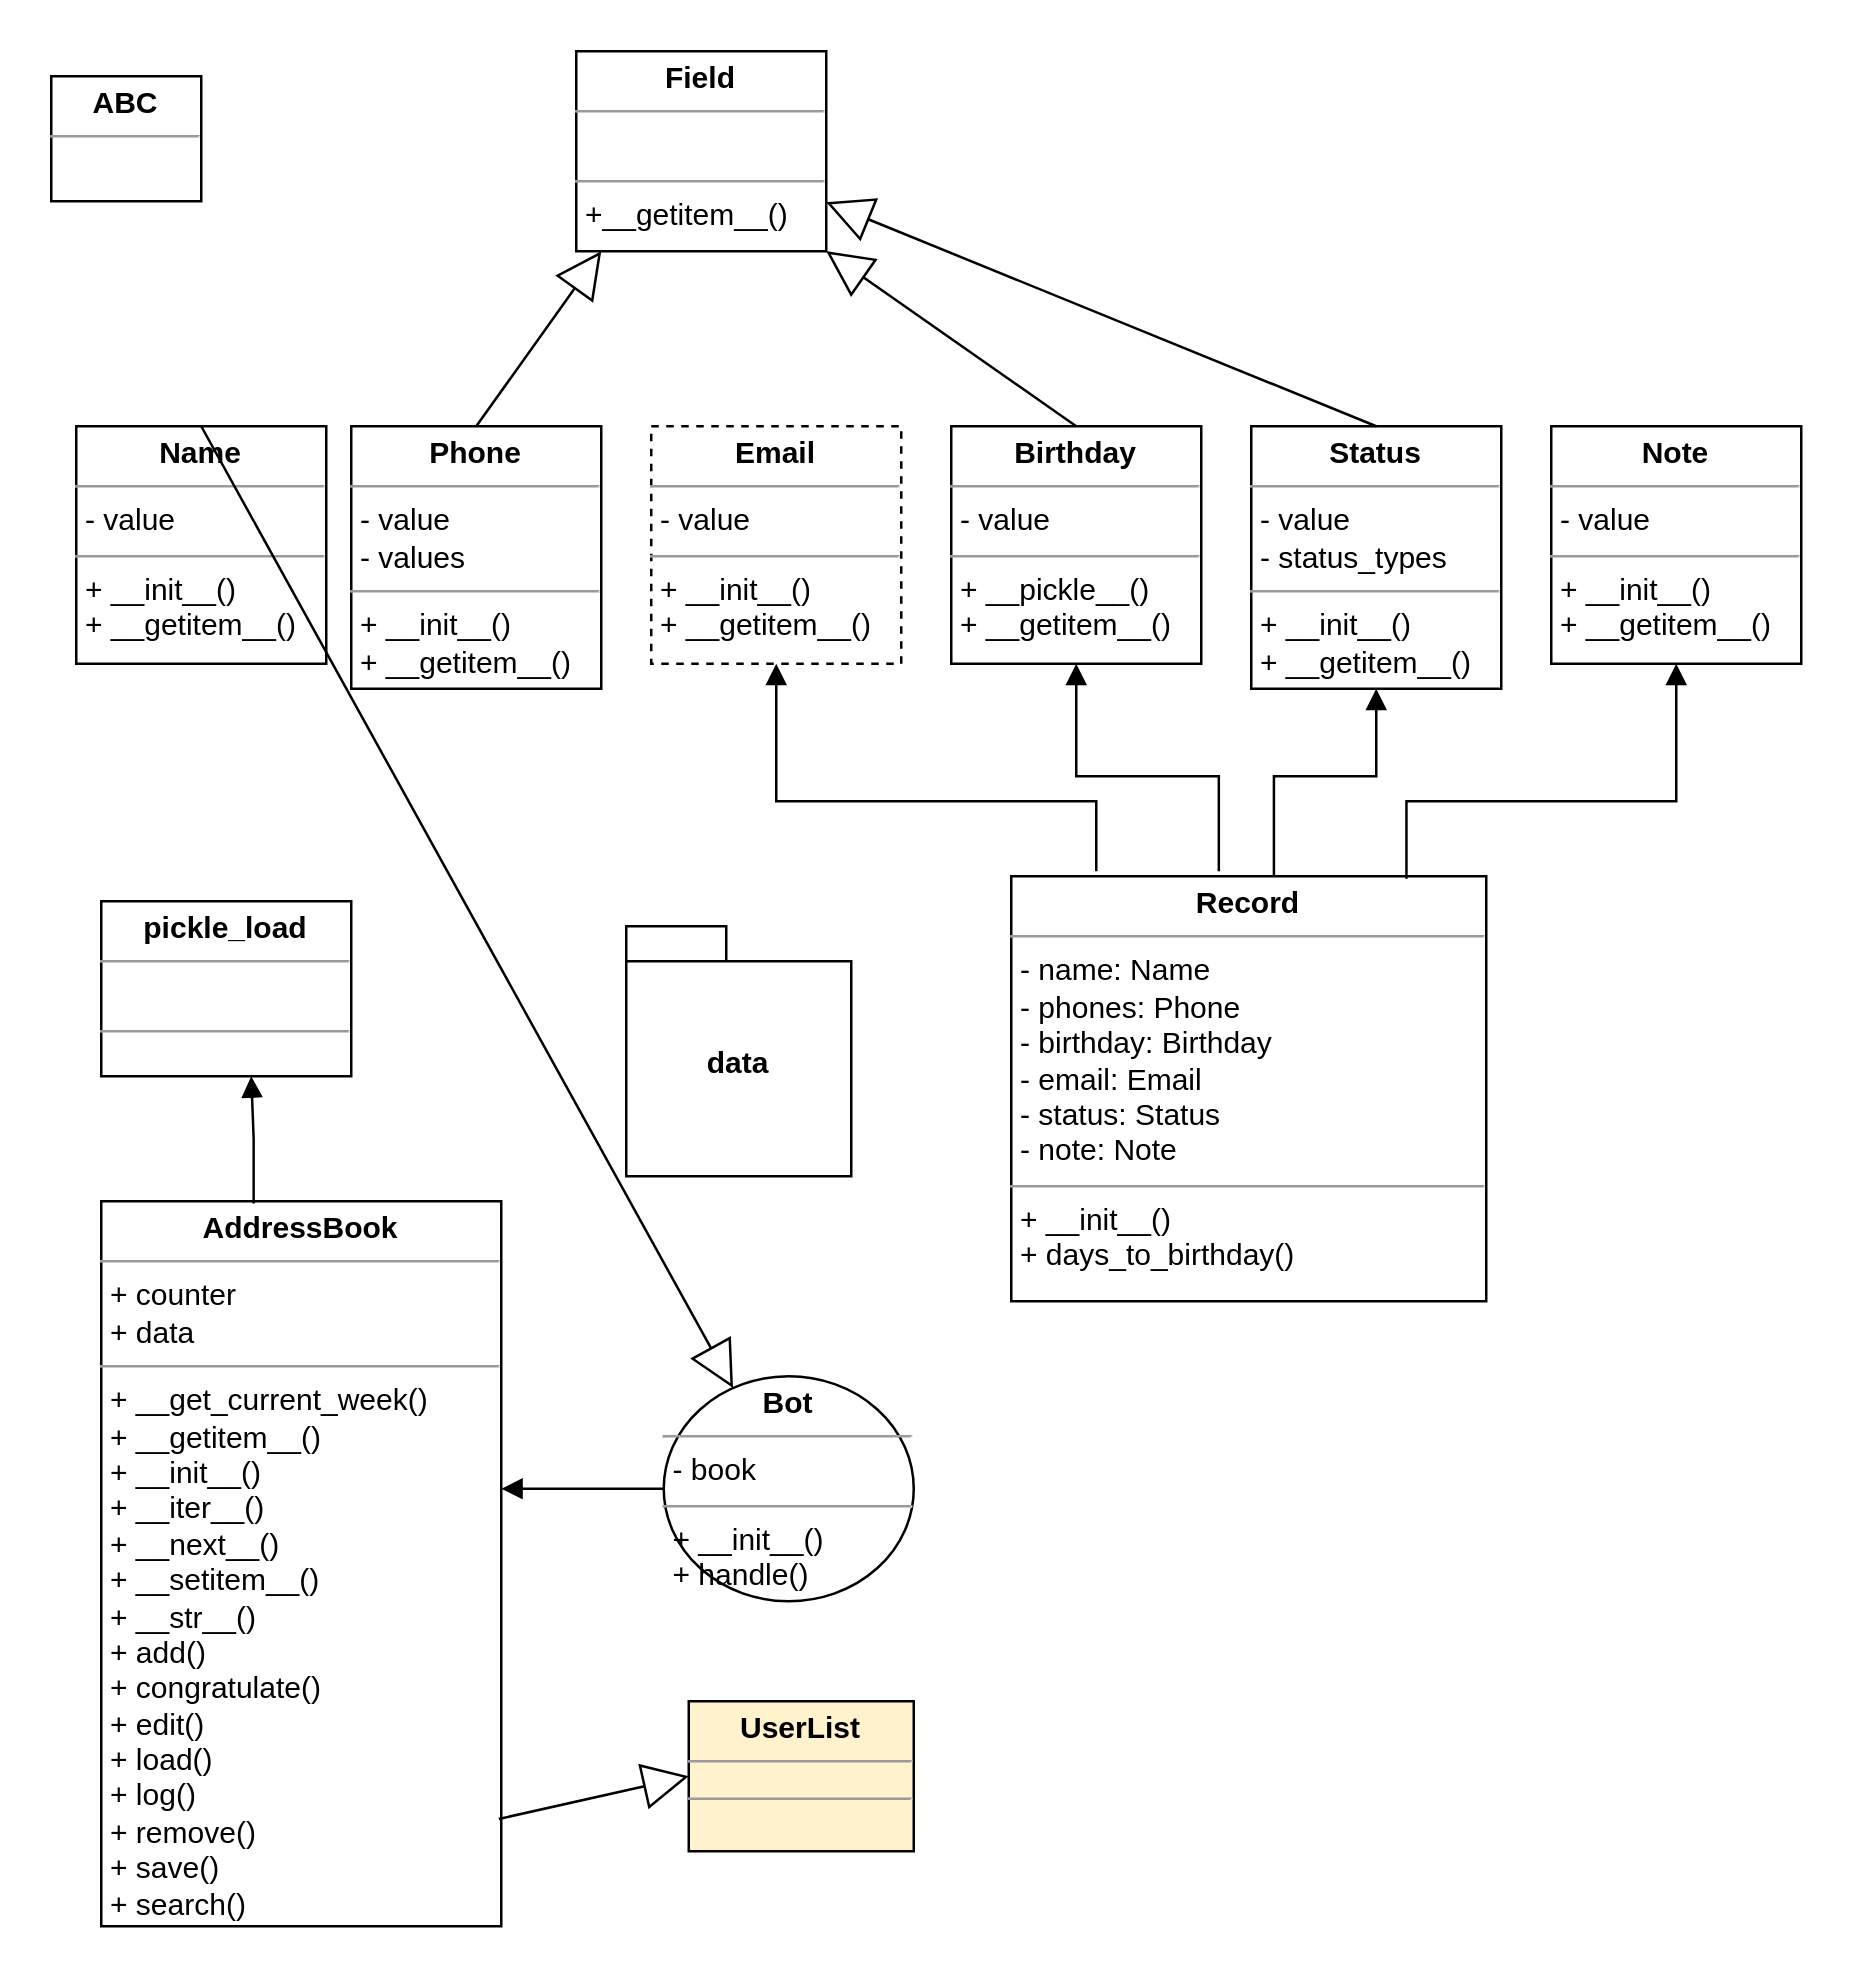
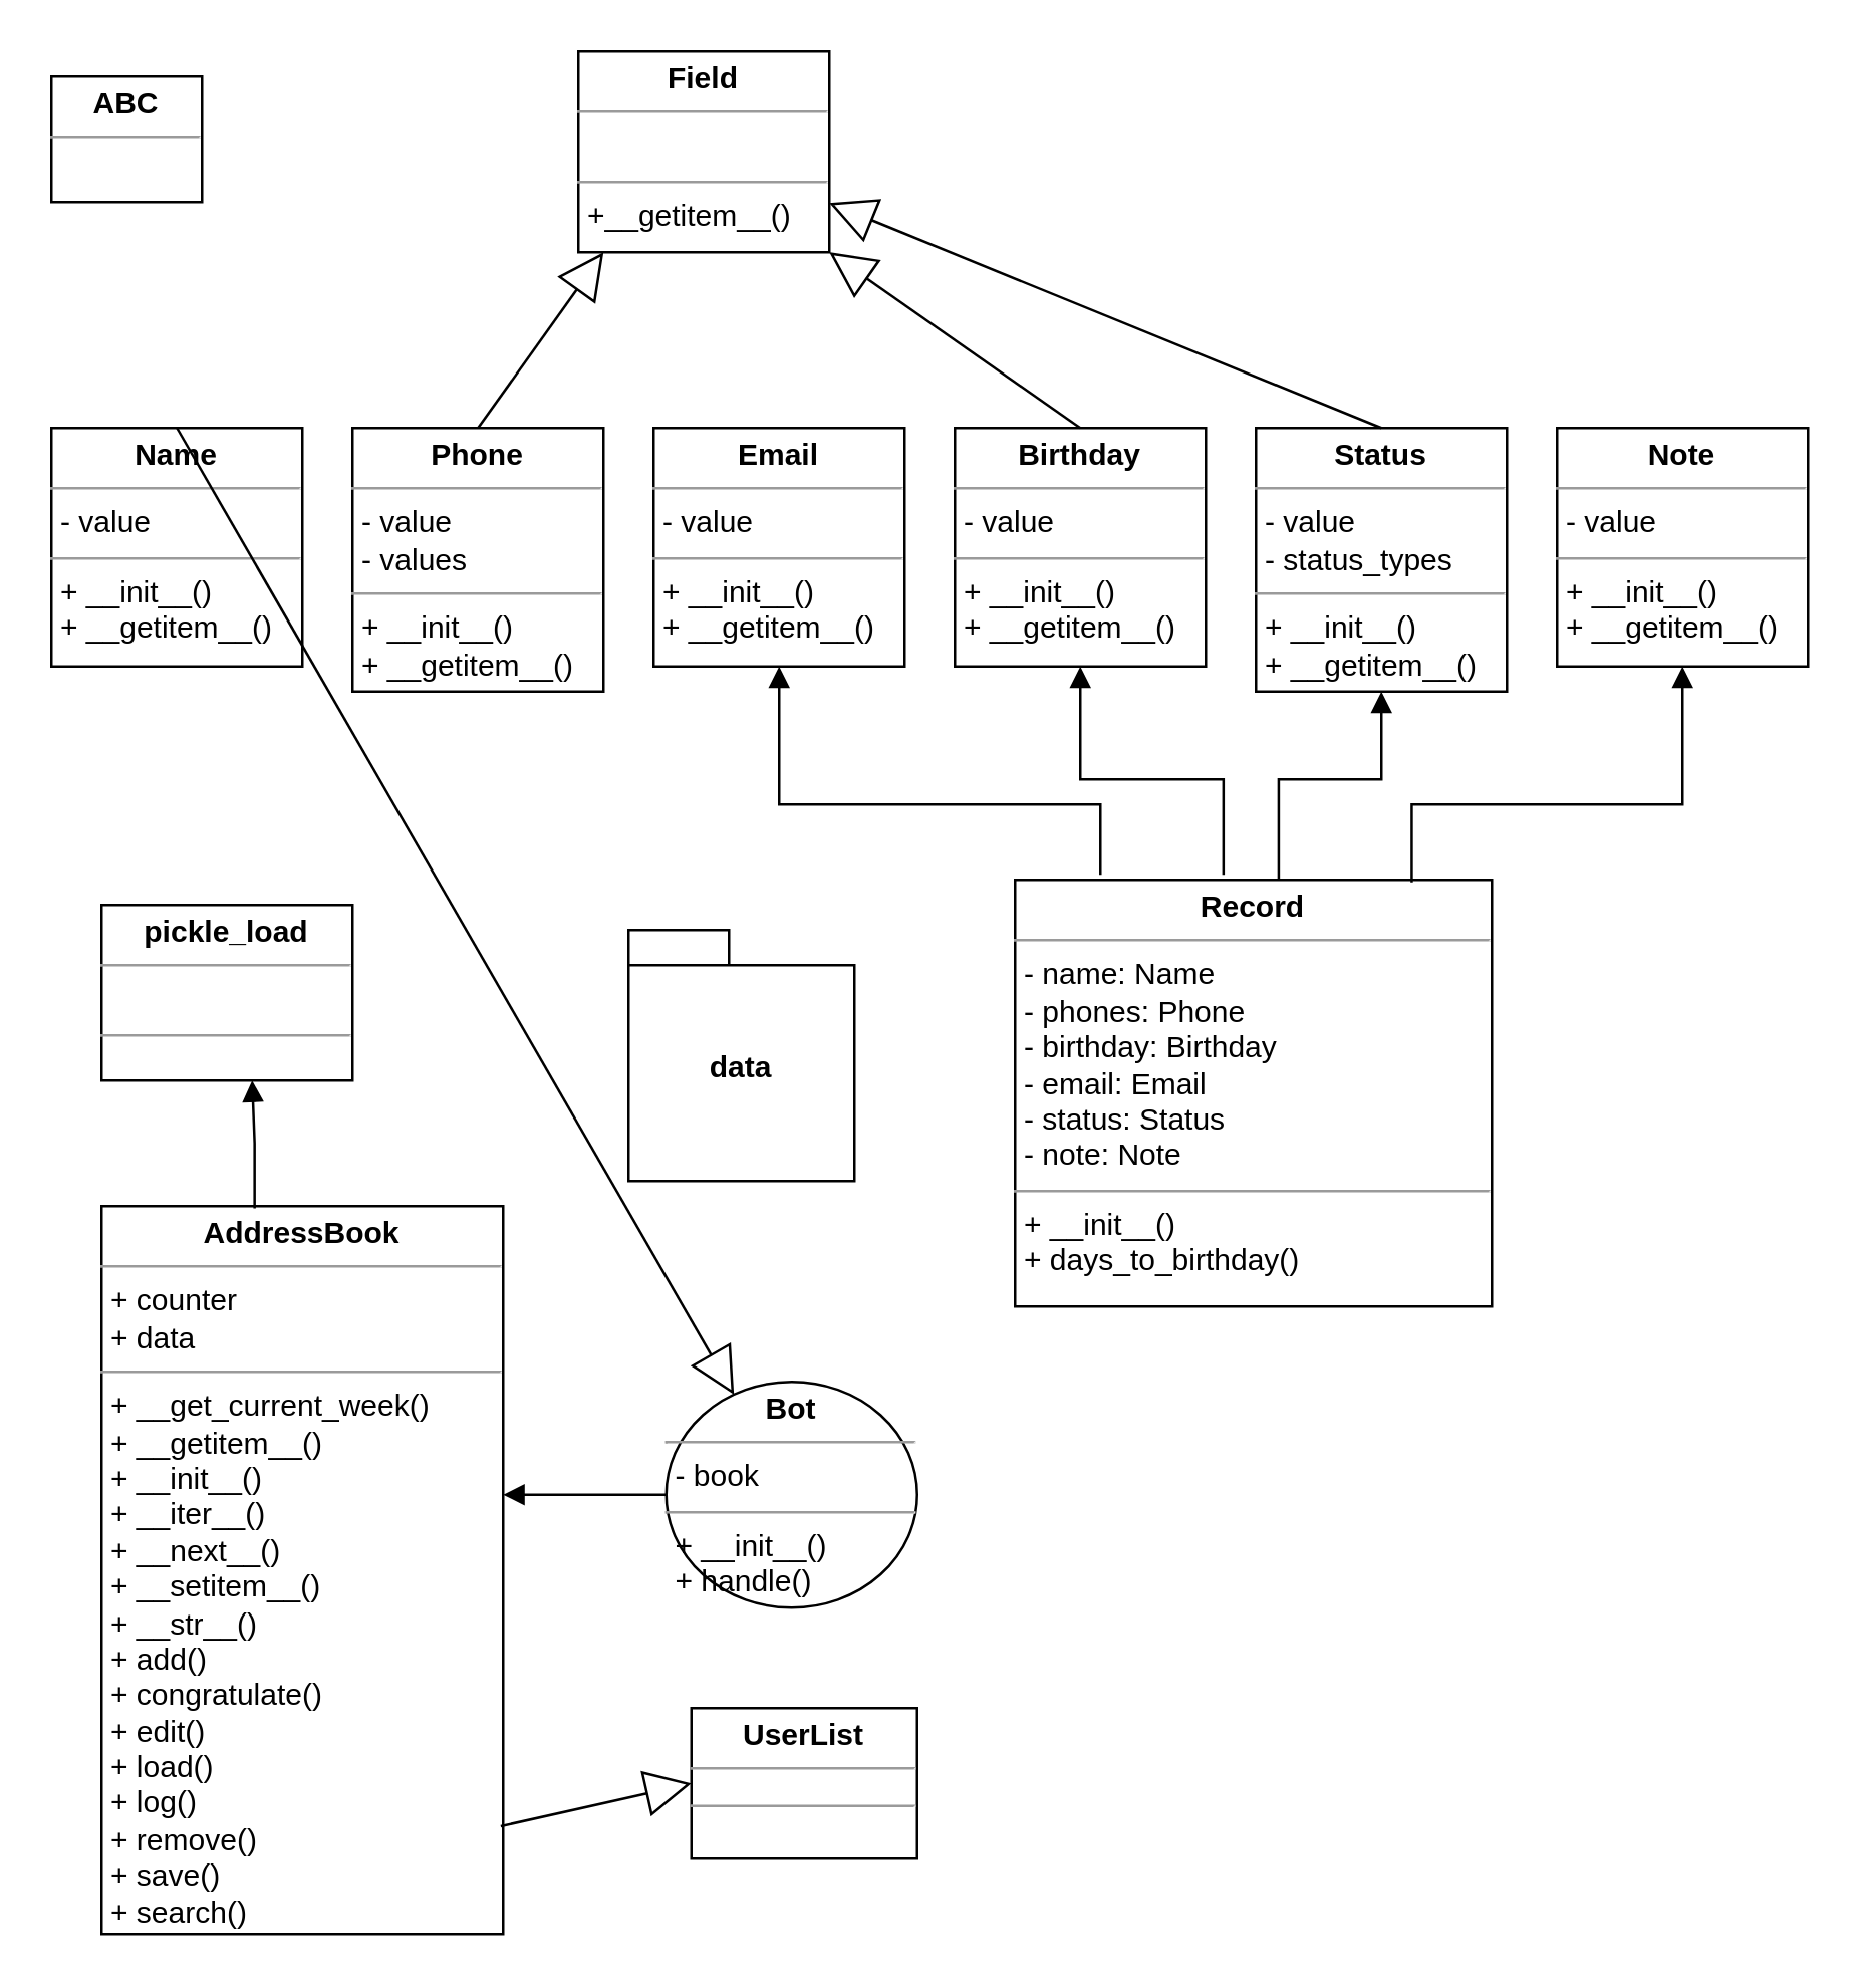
- <mxCell id="6" value="&lt;p style=&quot;margin:0px;margin-top:4px;text-align:center;&quot;&gt;&lt;b&gt;Birthday&lt;/b&gt;&lt;/p&gt;&lt;hr size=&quot;1&quot;&gt;&lt;p style=&quot;margin:0px;margin-left:4px;&quot;&gt;- value&lt;br&gt;&lt;/p&gt;&lt;hr size=&quot;1&quot;&gt;&lt;p style=&quot;margin:0px;margin-left:4px;&quot;&gt;+ __pickle__()&lt;br&gt;&lt;/p&gt;&lt;p style=&quot;margin:0px;margin-left:4px;&quot;&gt;+ __getitem__()&lt;br&gt;&lt;/p&gt;" style="verticalAlign=top;align=left;overflow=fill;fontSize=12;fontFamily=Helvetica;html=1;whiteSpace=wrap;" vertex="1" parent="1"><mxGeometry x="380" y="170" width="100" height="95" as="geometry" /></mxCell>
+ <mxCell id="6" value="&lt;p style=&quot;margin:0px;margin-top:4px;text-align:center;&quot;&gt;&lt;b&gt;Birthday&lt;/b&gt;&lt;/p&gt;&lt;hr size=&quot;1&quot;&gt;&lt;p style=&quot;margin:0px;margin-left:4px;&quot;&gt;- value&lt;br&gt;&lt;/p&gt;&lt;hr size=&quot;1&quot;&gt;&lt;p style=&quot;margin:0px;margin-left:4px;&quot;&gt;+ __init__()&lt;br&gt;&lt;/p&gt;&lt;p style=&quot;margin:0px;margin-left:4px;&quot;&gt;+ __getitem__()&lt;br&gt;&lt;/p&gt;" style="verticalAlign=top;align=left;overflow=fill;fontSize=12;fontFamily=Helvetica;html=1;whiteSpace=wrap;" vertex="1" parent="1"><mxGeometry x="380" y="170" width="100" height="95" as="geometry" /></mxCell>
- <mxCell id="2" value="&lt;p style=&quot;margin:0px;margin-top:4px;text-align:center;&quot;&gt;&lt;b&gt;Name&lt;/b&gt;&lt;/p&gt;&lt;hr size=&quot;1&quot;&gt;&lt;p style=&quot;margin:0px;margin-left:4px;&quot;&gt;- value&lt;br&gt;&lt;/p&gt;&lt;hr size=&quot;1&quot;&gt;&lt;p style=&quot;margin:0px;margin-left:4px;&quot;&gt;+ __init__()&lt;br&gt;&lt;/p&gt;&lt;p style=&quot;margin:0px;margin-left:4px;&quot;&gt;+ __getitem__()&lt;br&gt;&lt;/p&gt;" style="verticalAlign=top;align=left;overflow=fill;fontSize=12;fontFamily=Helvetica;html=1;whiteSpace=wrap;" vertex="1" parent="1"><mxGeometry x="30" y="170" width="100" height="95" as="geometry" /></mxCell>
+ <mxCell id="2" value="&lt;p style=&quot;margin:0px;margin-top:4px;text-align:center;&quot;&gt;&lt;b&gt;Name&lt;/b&gt;&lt;/p&gt;&lt;hr size=&quot;1&quot;&gt;&lt;p style=&quot;margin:0px;margin-left:4px;&quot;&gt;- value&lt;br&gt;&lt;/p&gt;&lt;hr size=&quot;1&quot;&gt;&lt;p style=&quot;margin:0px;margin-left:4px;&quot;&gt;+ __init__()&lt;br&gt;&lt;/p&gt;&lt;p style=&quot;margin:0px;margin-left:4px;&quot;&gt;+ __getitem__()&lt;br&gt;&lt;/p&gt;" style="verticalAlign=top;align=left;overflow=fill;fontSize=12;fontFamily=Helvetica;html=1;whiteSpace=wrap;" vertex="1" parent="1"><mxGeometry x="20" y="170" width="100" height="95" as="geometry" /></mxCell>
- <mxCell id="5" value="&lt;p style=&quot;margin:0px;margin-top:4px;text-align:center;&quot;&gt;&lt;b&gt;Email&lt;/b&gt;&lt;/p&gt;&lt;hr size=&quot;1&quot;&gt;&lt;p style=&quot;margin:0px;margin-left:4px;&quot;&gt;- value&lt;br&gt;&lt;/p&gt;&lt;hr size=&quot;1&quot;&gt;&lt;p style=&quot;margin:0px;margin-left:4px;&quot;&gt;+ __init__()&lt;br&gt;&lt;/p&gt;&lt;p style=&quot;margin:0px;margin-left:4px;&quot;&gt;+ __getitem__()&lt;br&gt;&lt;/p&gt;" style="verticalAlign=top;align=left;overflow=fill;fontSize=12;fontFamily=Helvetica;html=1;whiteSpace=wrap;dashed=1;" vertex="1" parent="1"><mxGeometry x="260" y="170" width="100" height="95" as="geometry" /></mxCell>
+ <mxCell id="5" value="&lt;p style=&quot;margin:0px;margin-top:4px;text-align:center;&quot;&gt;&lt;b&gt;Email&lt;/b&gt;&lt;/p&gt;&lt;hr size=&quot;1&quot;&gt;&lt;p style=&quot;margin:0px;margin-left:4px;&quot;&gt;- value&lt;br&gt;&lt;/p&gt;&lt;hr size=&quot;1&quot;&gt;&lt;p style=&quot;margin:0px;margin-left:4px;&quot;&gt;+ __init__()&lt;br&gt;&lt;/p&gt;&lt;p style=&quot;margin:0px;margin-left:4px;&quot;&gt;+ __getitem__()&lt;br&gt;&lt;/p&gt;" style="verticalAlign=top;align=left;overflow=fill;fontSize=12;fontFamily=Helvetica;html=1;whiteSpace=wrap;" vertex="1" parent="1"><mxGeometry x="260" y="170" width="100" height="95" as="geometry" /></mxCell>
- <mxCell id="22" value="&lt;p style=&quot;margin:0px;margin-top:4px;text-align:center;&quot;&gt;&lt;b&gt;UserList&lt;/b&gt;&lt;/p&gt;&lt;hr size=&quot;1&quot;&gt;&lt;div style=&quot;height:2px;&quot;&gt;&lt;/div&gt;&lt;hr size=&quot;1&quot;&gt;&lt;div style=&quot;height:2px;&quot;&gt;&lt;/div&gt;" style="verticalAlign=top;align=left;overflow=fill;fontSize=12;fontFamily=Helvetica;html=1;whiteSpace=wrap;fillColor=#fff2cc;" vertex="1" parent="1"><mxGeometry x="275" y="680" width="90" height="60" as="geometry" /></mxCell>
+ <mxCell id="22" value="&lt;p style=&quot;margin:0px;margin-top:4px;text-align:center;&quot;&gt;&lt;b&gt;UserList&lt;/b&gt;&lt;/p&gt;&lt;hr size=&quot;1&quot;&gt;&lt;div style=&quot;height:2px;&quot;&gt;&lt;/div&gt;&lt;hr size=&quot;1&quot;&gt;&lt;div style=&quot;height:2px;&quot;&gt;&lt;/div&gt;" style="verticalAlign=top;align=left;overflow=fill;fontSize=12;fontFamily=Helvetica;html=1;whiteSpace=wrap;" vertex="1" parent="1"><mxGeometry x="275" y="680" width="90" height="60" as="geometry" /></mxCell>
